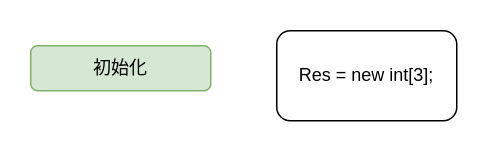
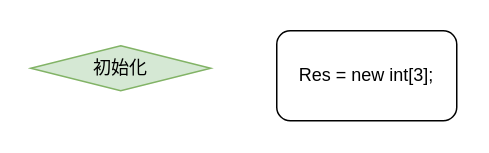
- <mxCell id="2" value="初始化" style="rounded=1;whiteSpace=wrap;html=1;fillColor=#d5e8d4;strokeColor=#82b366;" vertex="1" parent="1"><mxGeometry x="20" y="30" width="120" height="30" as="geometry" /></mxCell>
+ <mxCell id="2" value="初始化" style="rhombus;whiteSpace=wrap;html=1;fillColor=#d5e8d4;strokeColor=#82b366;" vertex="1" parent="1"><mxGeometry x="20" y="30" width="120" height="30" as="geometry" /></mxCell>
